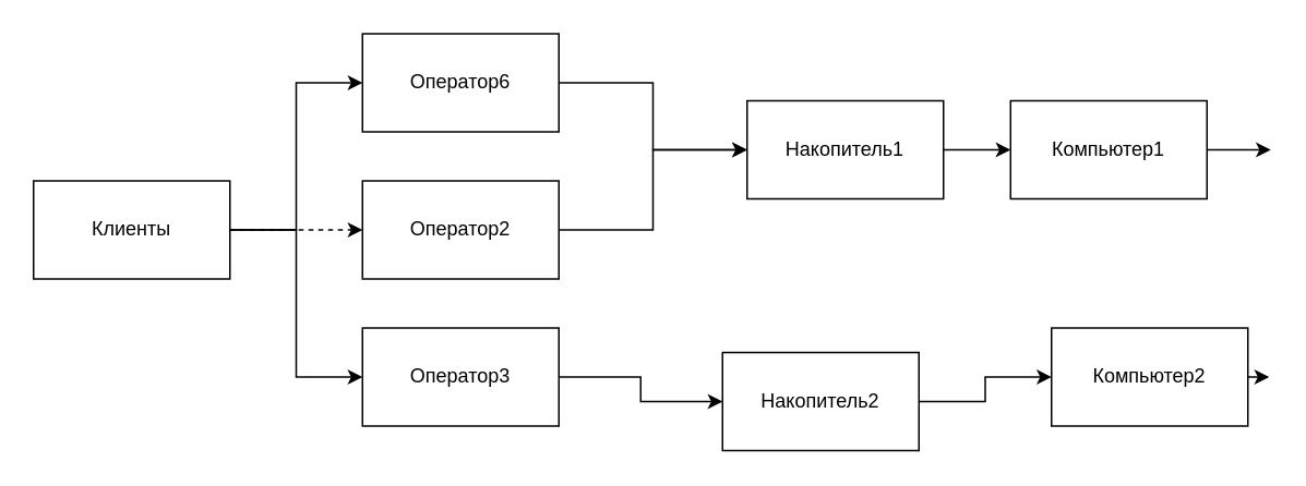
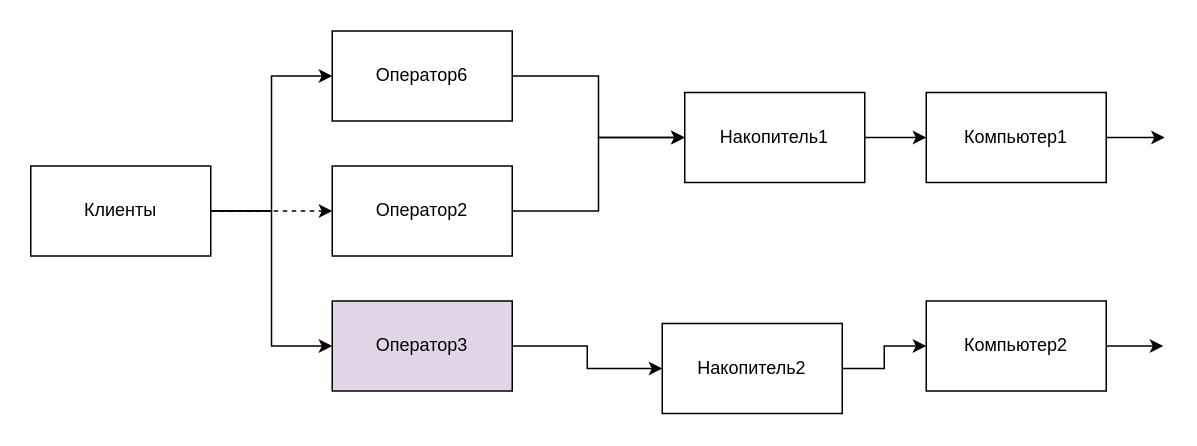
- <mxCell id="11" value="Оператор3" style="rounded=0;whiteSpace=wrap;html=1;" vertex="1" parent="1"><mxGeometry x="221" y="200" width="120" height="60" as="geometry" /></mxCell>
+ <mxCell id="11" value="Оператор3" style="rounded=0;whiteSpace=wrap;html=1;fillColor=#e1d5e7;" vertex="1" parent="1"><mxGeometry x="221" y="200" width="120" height="60" as="geometry" /></mxCell>
- <mxCell id="19" value="Компьютер2" style="rounded=0;whiteSpace=wrap;html=1;" vertex="1" parent="1"><mxGeometry x="642" y="200" width="120" height="60" as="geometry" /></mxCell>
+ <mxCell id="19" value="Компьютер2" style="rounded=0;whiteSpace=wrap;html=1;" vertex="1" parent="1"><mxGeometry x="617" y="200" width="120" height="60" as="geometry" /></mxCell>
